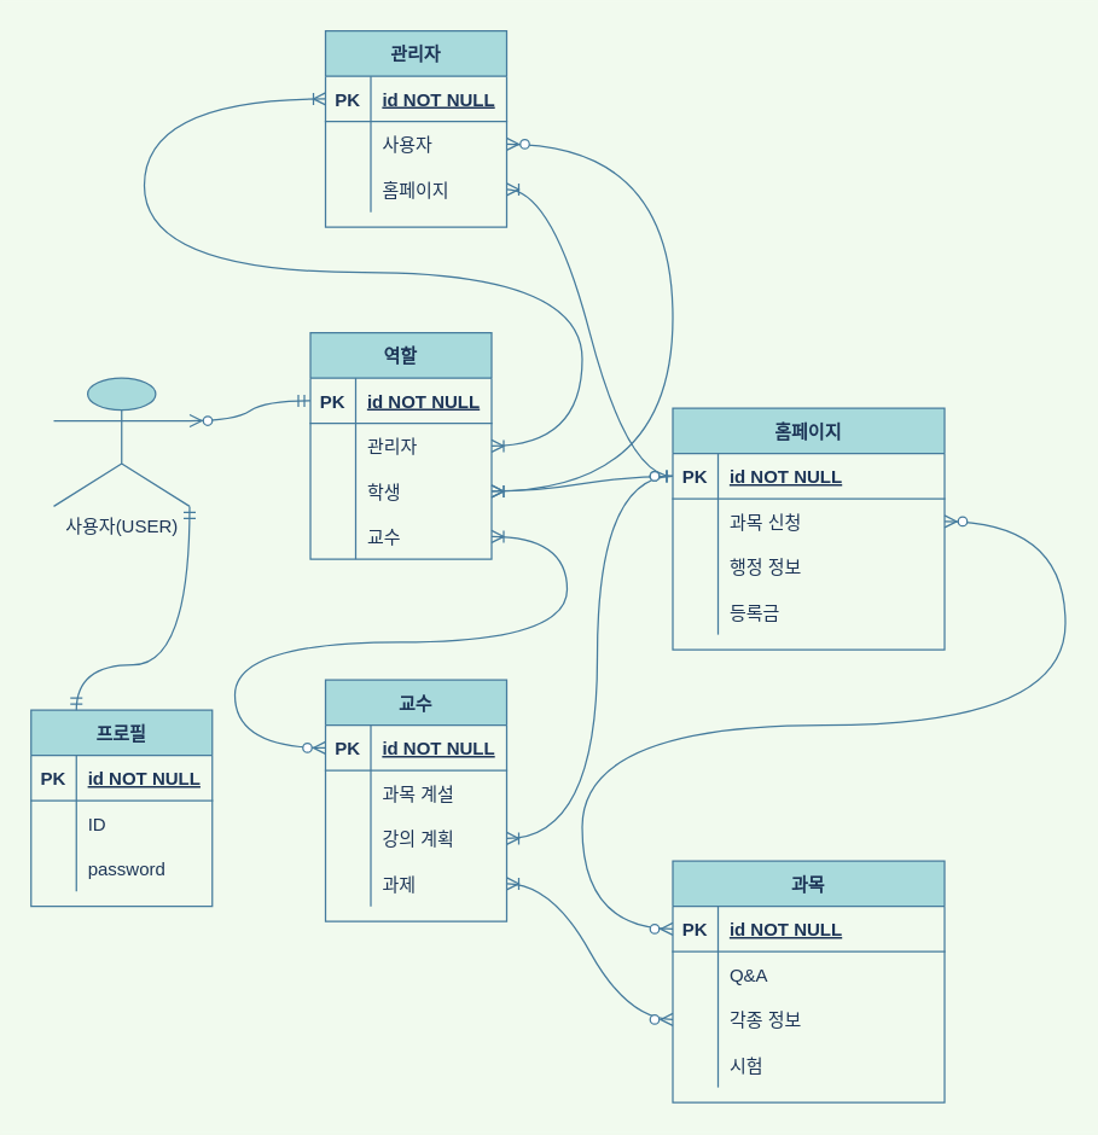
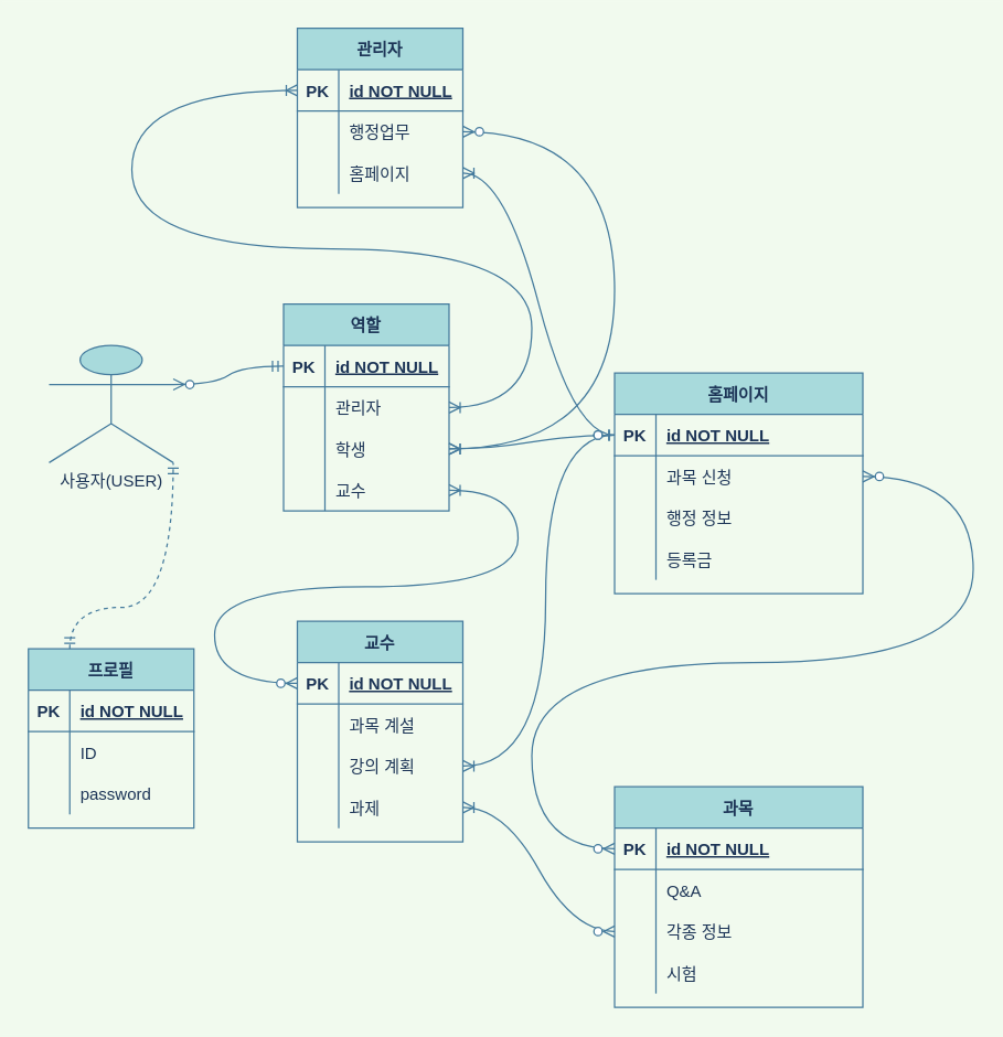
- <mxCell id="47" value="사용자 " style="shape=partialRectangle;connectable=0;fillColor=none;top=0;left=0;bottom=0;right=0;align=left;spacingLeft=6;overflow=hidden;strokeColor=#457B9D;fontColor=#1D3557;" vertex="1" parent="45"><mxGeometry x="30" width="90" height="30" as="geometry"><mxRectangle width="90" height="30" as="alternateBounds" /></mxGeometry></mxCell>
+ <mxCell id="47" value="행정업무 " style="shape=partialRectangle;connectable=0;fillColor=none;top=0;left=0;bottom=0;right=0;align=left;spacingLeft=6;overflow=hidden;strokeColor=#457B9D;fontColor=#1D3557;" vertex="1" parent="45"><mxGeometry x="30" width="90" height="30" as="geometry"><mxRectangle width="90" height="30" as="alternateBounds" /></mxGeometry></mxCell>
- <mxCell id="13" value="" style="edgeStyle=orthogonalEdgeStyle;fontSize=12;html=1;endArrow=ERmandOne;startArrow=ERmandOne;rounded=0;curved=1;exitX=0.25;exitY=0;exitDx=0;exitDy=0;entryX=1;entryY=1;entryDx=0;entryDy=0;entryPerimeter=0;labelBackgroundColor=#F1FAEE;strokeColor=#457B9D;fontColor=#1D3557;" edge="1" parent="1" source="3" target="2"><mxGeometry width="100" height="100" relative="1" as="geometry"><mxPoint x="355" y="480" as="sourcePoint" /><mxPoint x="455" y="380" as="targetPoint" /><Array as="points"><mxPoint x="50" y="440" /><mxPoint x="125" y="440" /></Array></mxGeometry></mxCell>
+ <mxCell id="13" value="" style="edgeStyle=orthogonalEdgeStyle;fontSize=12;html=1;endArrow=ERmandOne;startArrow=ERmandOne;rounded=0;curved=1;exitX=0.25;exitY=0;exitDx=0;exitDy=0;entryX=1;entryY=1;entryDx=0;entryDy=0;entryPerimeter=0;labelBackgroundColor=#F1FAEE;strokeColor=#457B9D;fontColor=#1D3557;dashed=1;" edge="1" parent="1" source="3" target="2"><mxGeometry width="100" height="100" relative="1" as="geometry"><mxPoint x="355" y="480" as="sourcePoint" /><mxPoint x="455" y="380" as="targetPoint" /><Array as="points"><mxPoint x="50" y="440" /><mxPoint x="125" y="440" /></Array></mxGeometry></mxCell>
